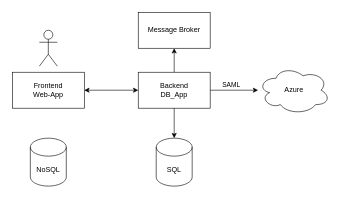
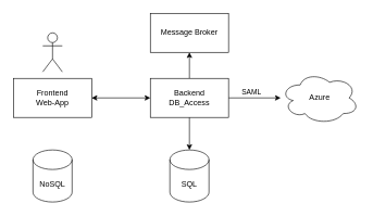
- <mxCell id="6" value="Backend&lt;br&gt;DB_App" style="rounded=0;whiteSpace=wrap;html=1;" vertex="1" parent="1"><mxGeometry x="230" y="120" width="120" height="60" as="geometry" /></mxCell>
+ <mxCell id="6" value="Backend&lt;br&gt;DB_Access" style="rounded=0;whiteSpace=wrap;html=1;" vertex="1" parent="1"><mxGeometry x="230" y="120" width="120" height="60" as="geometry" /></mxCell>
